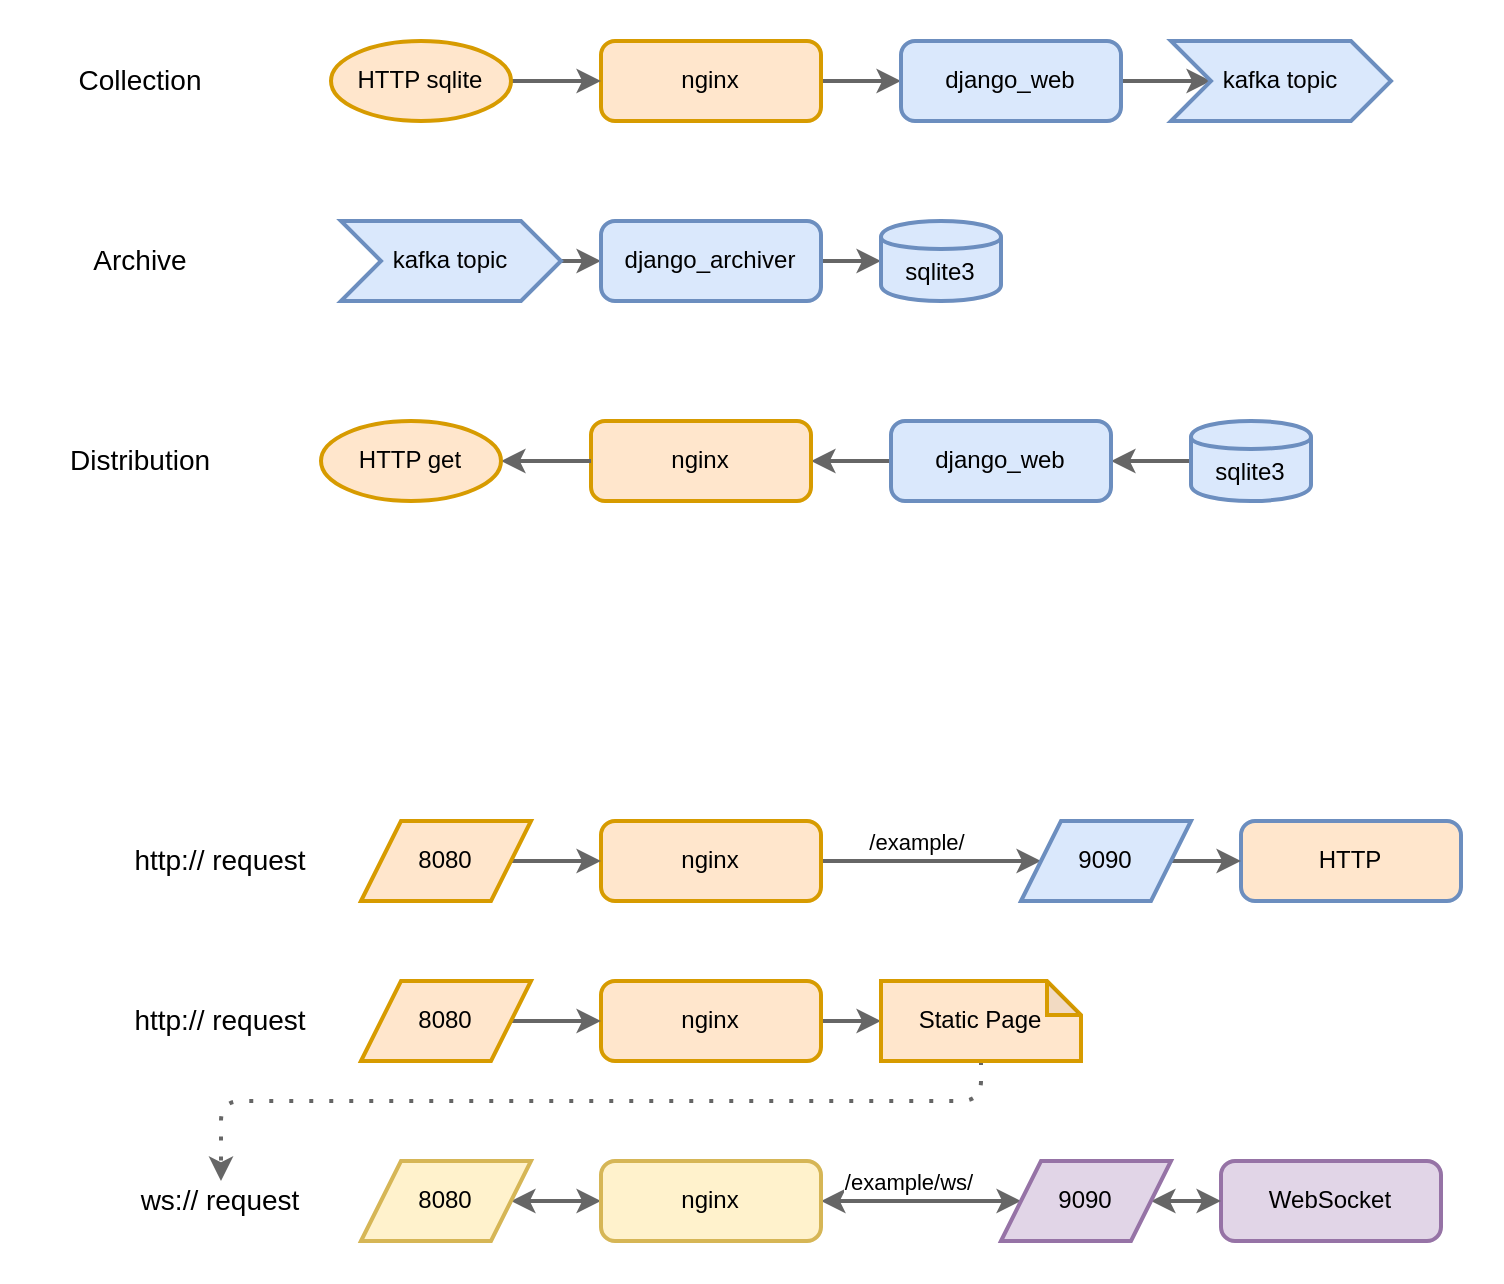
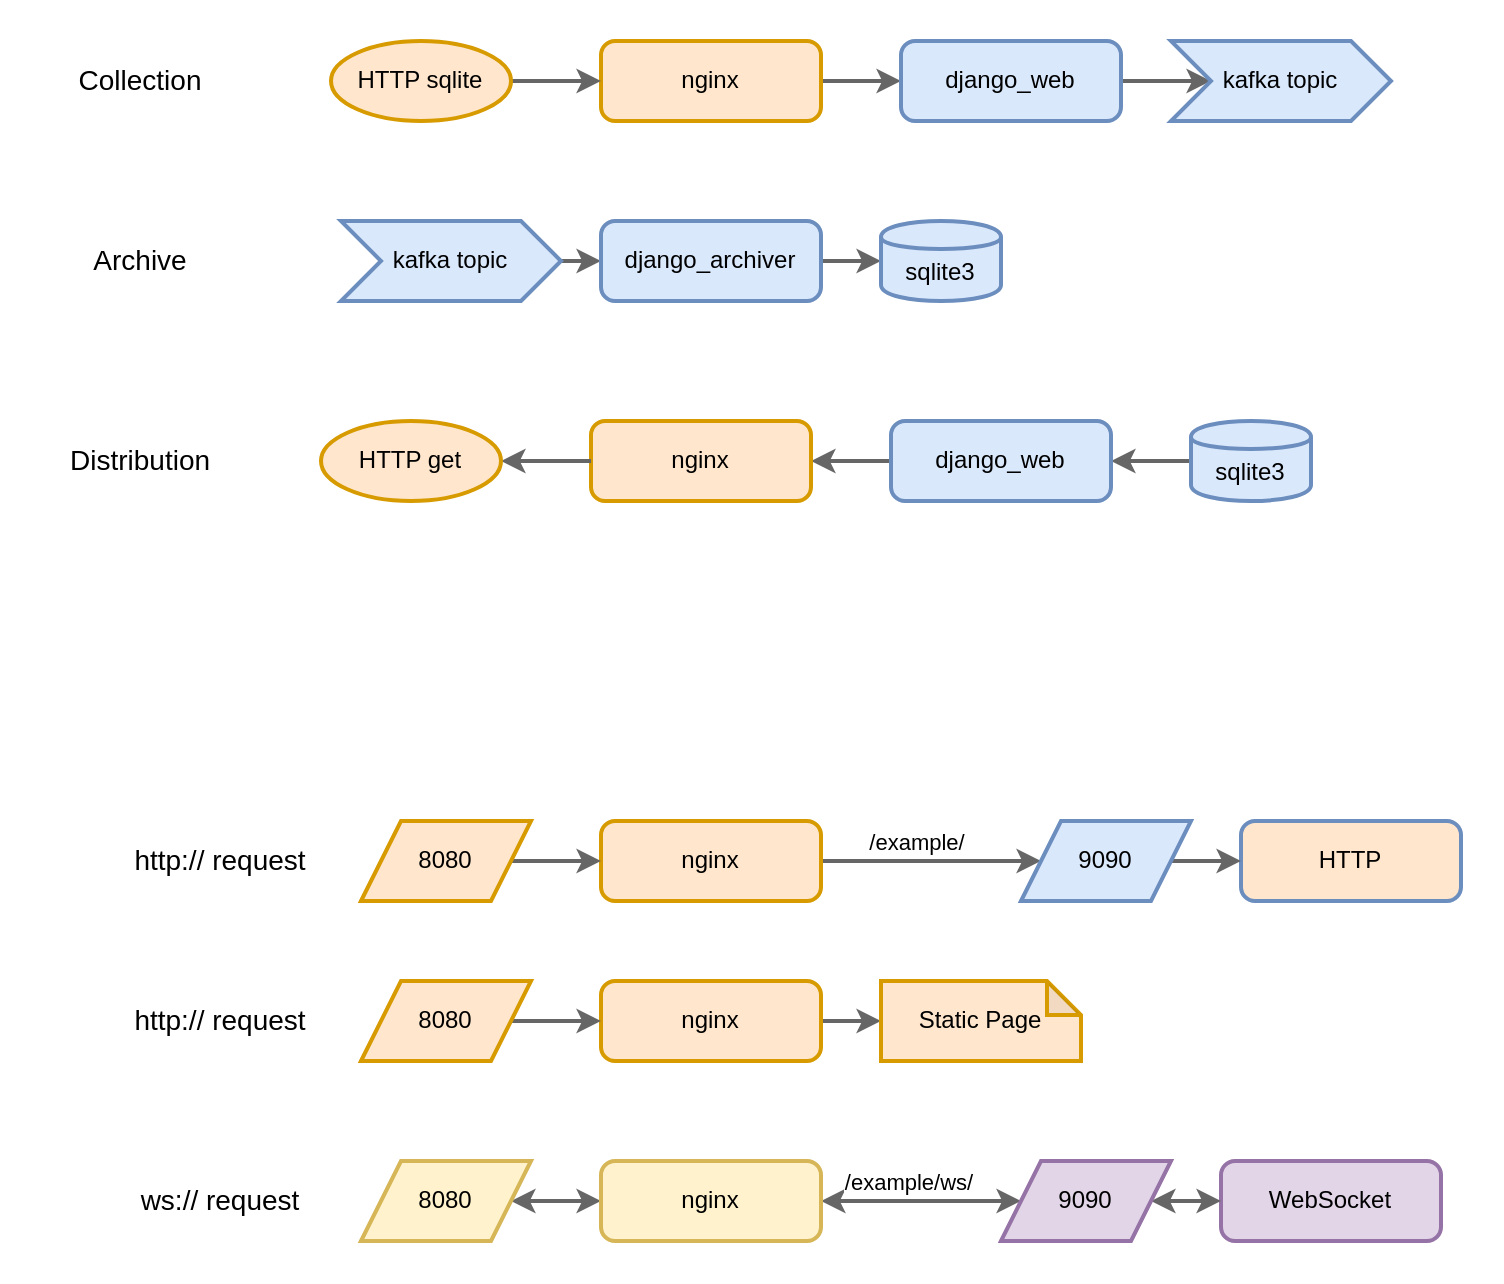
- <mxCell id="19" style="edgeStyle=orthogonalEdgeStyle;orthogonalLoop=1;jettySize=auto;html=1;fontSize=14;strokeColor=#666666;strokeWidth=2;fillColor=#f5f5f5;dashed=1;dashPattern=1 4;exitX=0.5;exitY=1;exitDx=0;exitDy=0;exitPerimeter=0;" edge="1" parent="1" source="20" target="26"><mxGeometry relative="1" as="geometry"><Array as="points"><mxPoint x="490" y="550" /><mxPoint y="550" x="110" /></Array></mxGeometry></mxCell>
